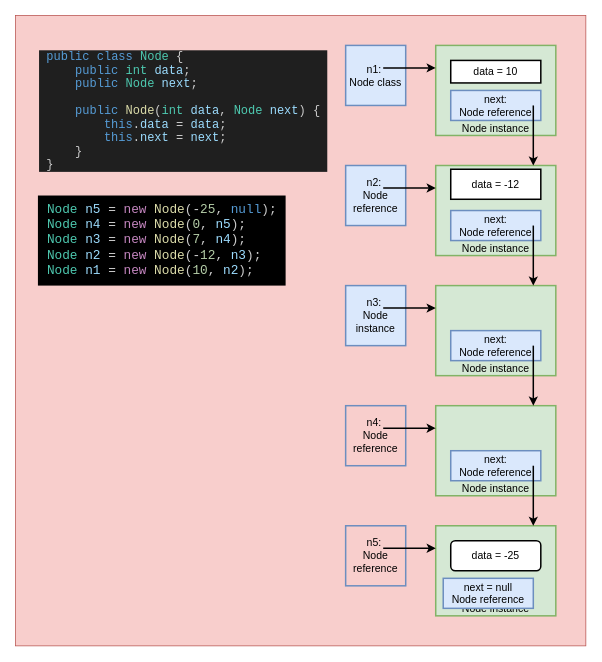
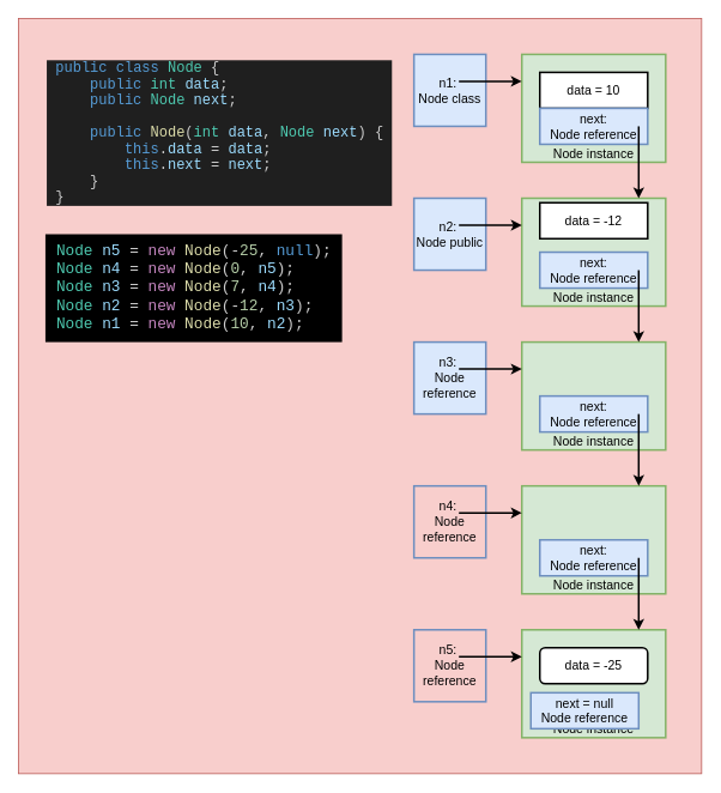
- <mxCell id="6" value="data = 10" style="rounded=0;whiteSpace=wrap;html=1;strokeWidth=2;fontSize=14;" vertex="1" parent="1"><mxGeometry x="600" y="80" width="120" height="30" as="geometry" /></mxCell>
+ <mxCell id="6" value="data = 10" style="rounded=0;whiteSpace=wrap;html=1;strokeWidth=2;fontSize=14;" vertex="1" parent="1"><mxGeometry x="600" y="80" width="120" height="40" as="geometry" /></mxCell>
- <mxCell id="9" value="n2:&amp;nbsp;&lt;div style=&quot;font-size: 14px;&quot;&gt;Node reference&lt;/div&gt;" style="rounded=0;whiteSpace=wrap;html=1;fillColor=#dae8fc;strokeColor=#6c8ebf;strokeWidth=2;fontSize=14;" vertex="1" parent="1"><mxGeometry x="460" y="220" width="80" height="80" as="geometry" /></mxCell>
+ <mxCell id="9" value="n2:&amp;nbsp;&lt;div style=&quot;font-size: 14px;&quot;&gt;Node public&lt;/div&gt;" style="rounded=0;whiteSpace=wrap;html=1;fillColor=#dae8fc;strokeColor=#6c8ebf;strokeWidth=2;fontSize=14;" vertex="1" parent="1"><mxGeometry x="460" y="220" width="80" height="80" as="geometry" /></mxCell>
- <mxCell id="14" value="n3:&amp;nbsp;&lt;div style=&quot;font-size: 14px;&quot;&gt;Node instance&lt;/div&gt;" style="rounded=0;whiteSpace=wrap;html=1;fillColor=#dae8fc;strokeColor=#6c8ebf;strokeWidth=2;fontSize=14;" vertex="1" parent="1"><mxGeometry x="460" y="380" width="80" height="80" as="geometry" /></mxCell>
+ <mxCell id="14" value="n3:&amp;nbsp;&lt;div style=&quot;font-size: 14px;&quot;&gt;Node reference&lt;/div&gt;" style="rounded=0;whiteSpace=wrap;html=1;fillColor=#dae8fc;strokeColor=#6c8ebf;strokeWidth=2;fontSize=14;" vertex="1" parent="1"><mxGeometry x="460" y="380" width="80" height="80" as="geometry" /></mxCell>
